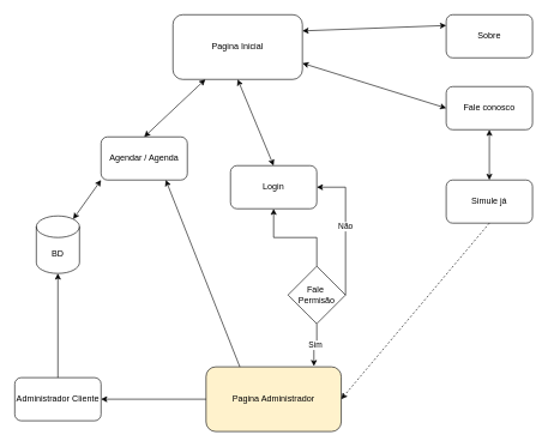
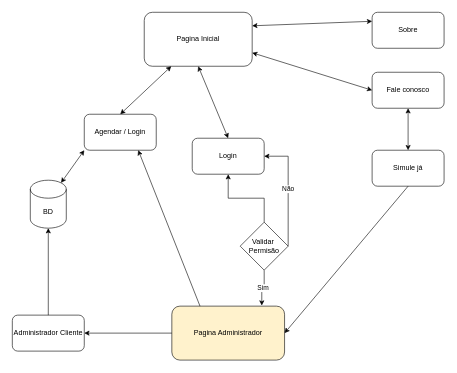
- <mxCell id="4" value="Agendar / Agenda" style="rounded=1;whiteSpace=wrap;html=1;" parent="1" vertex="1"><mxGeometry x="140" y="190" width="120" height="60" as="geometry" /></mxCell>
+ <mxCell id="4" value="Agendar / Login" style="rounded=1;whiteSpace=wrap;html=1;" parent="1" vertex="1"><mxGeometry x="140" y="190" width="120" height="60" as="geometry" /></mxCell>
- <mxCell id="17" value="Fale&amp;nbsp;&lt;br&gt;Permisão" style="rhombus;whiteSpace=wrap;html=1;" parent="1" vertex="1"><mxGeometry x="400" y="370" width="80" height="80" as="geometry" /></mxCell>
+ <mxCell id="17" value="Validar&amp;nbsp;&lt;br&gt;Permisão" style="rhombus;whiteSpace=wrap;html=1;" parent="1" vertex="1"><mxGeometry x="400" y="370" width="80" height="80" as="geometry" /></mxCell>
- <mxCell id="24" value="" style="endArrow=classic;html=1;rounded=0;exitX=0.5;exitY=1;exitDx=0;exitDy=0;entryX=1;entryY=0.5;entryDx=0;entryDy=0;dashed=1;" parent="1" source="5" target="18" edge="1"><mxGeometry width="50" height="50" relative="1" as="geometry"><mxPoint x="350" y="340" as="sourcePoint" /><mxPoint x="400" y="290" as="targetPoint" /></mxGeometry></mxCell>
+ <mxCell id="24" value="" style="endArrow=classic;html=1;rounded=0;exitX=0.5;exitY=1;exitDx=0;exitDy=0;entryX=1;entryY=0.5;entryDx=0;entryDy=0;" parent="1" source="5" target="18" edge="1"><mxGeometry width="50" height="50" relative="1" as="geometry"><mxPoint x="350" y="340" as="sourcePoint" /><mxPoint x="400" y="290" as="targetPoint" /></mxGeometry></mxCell>
